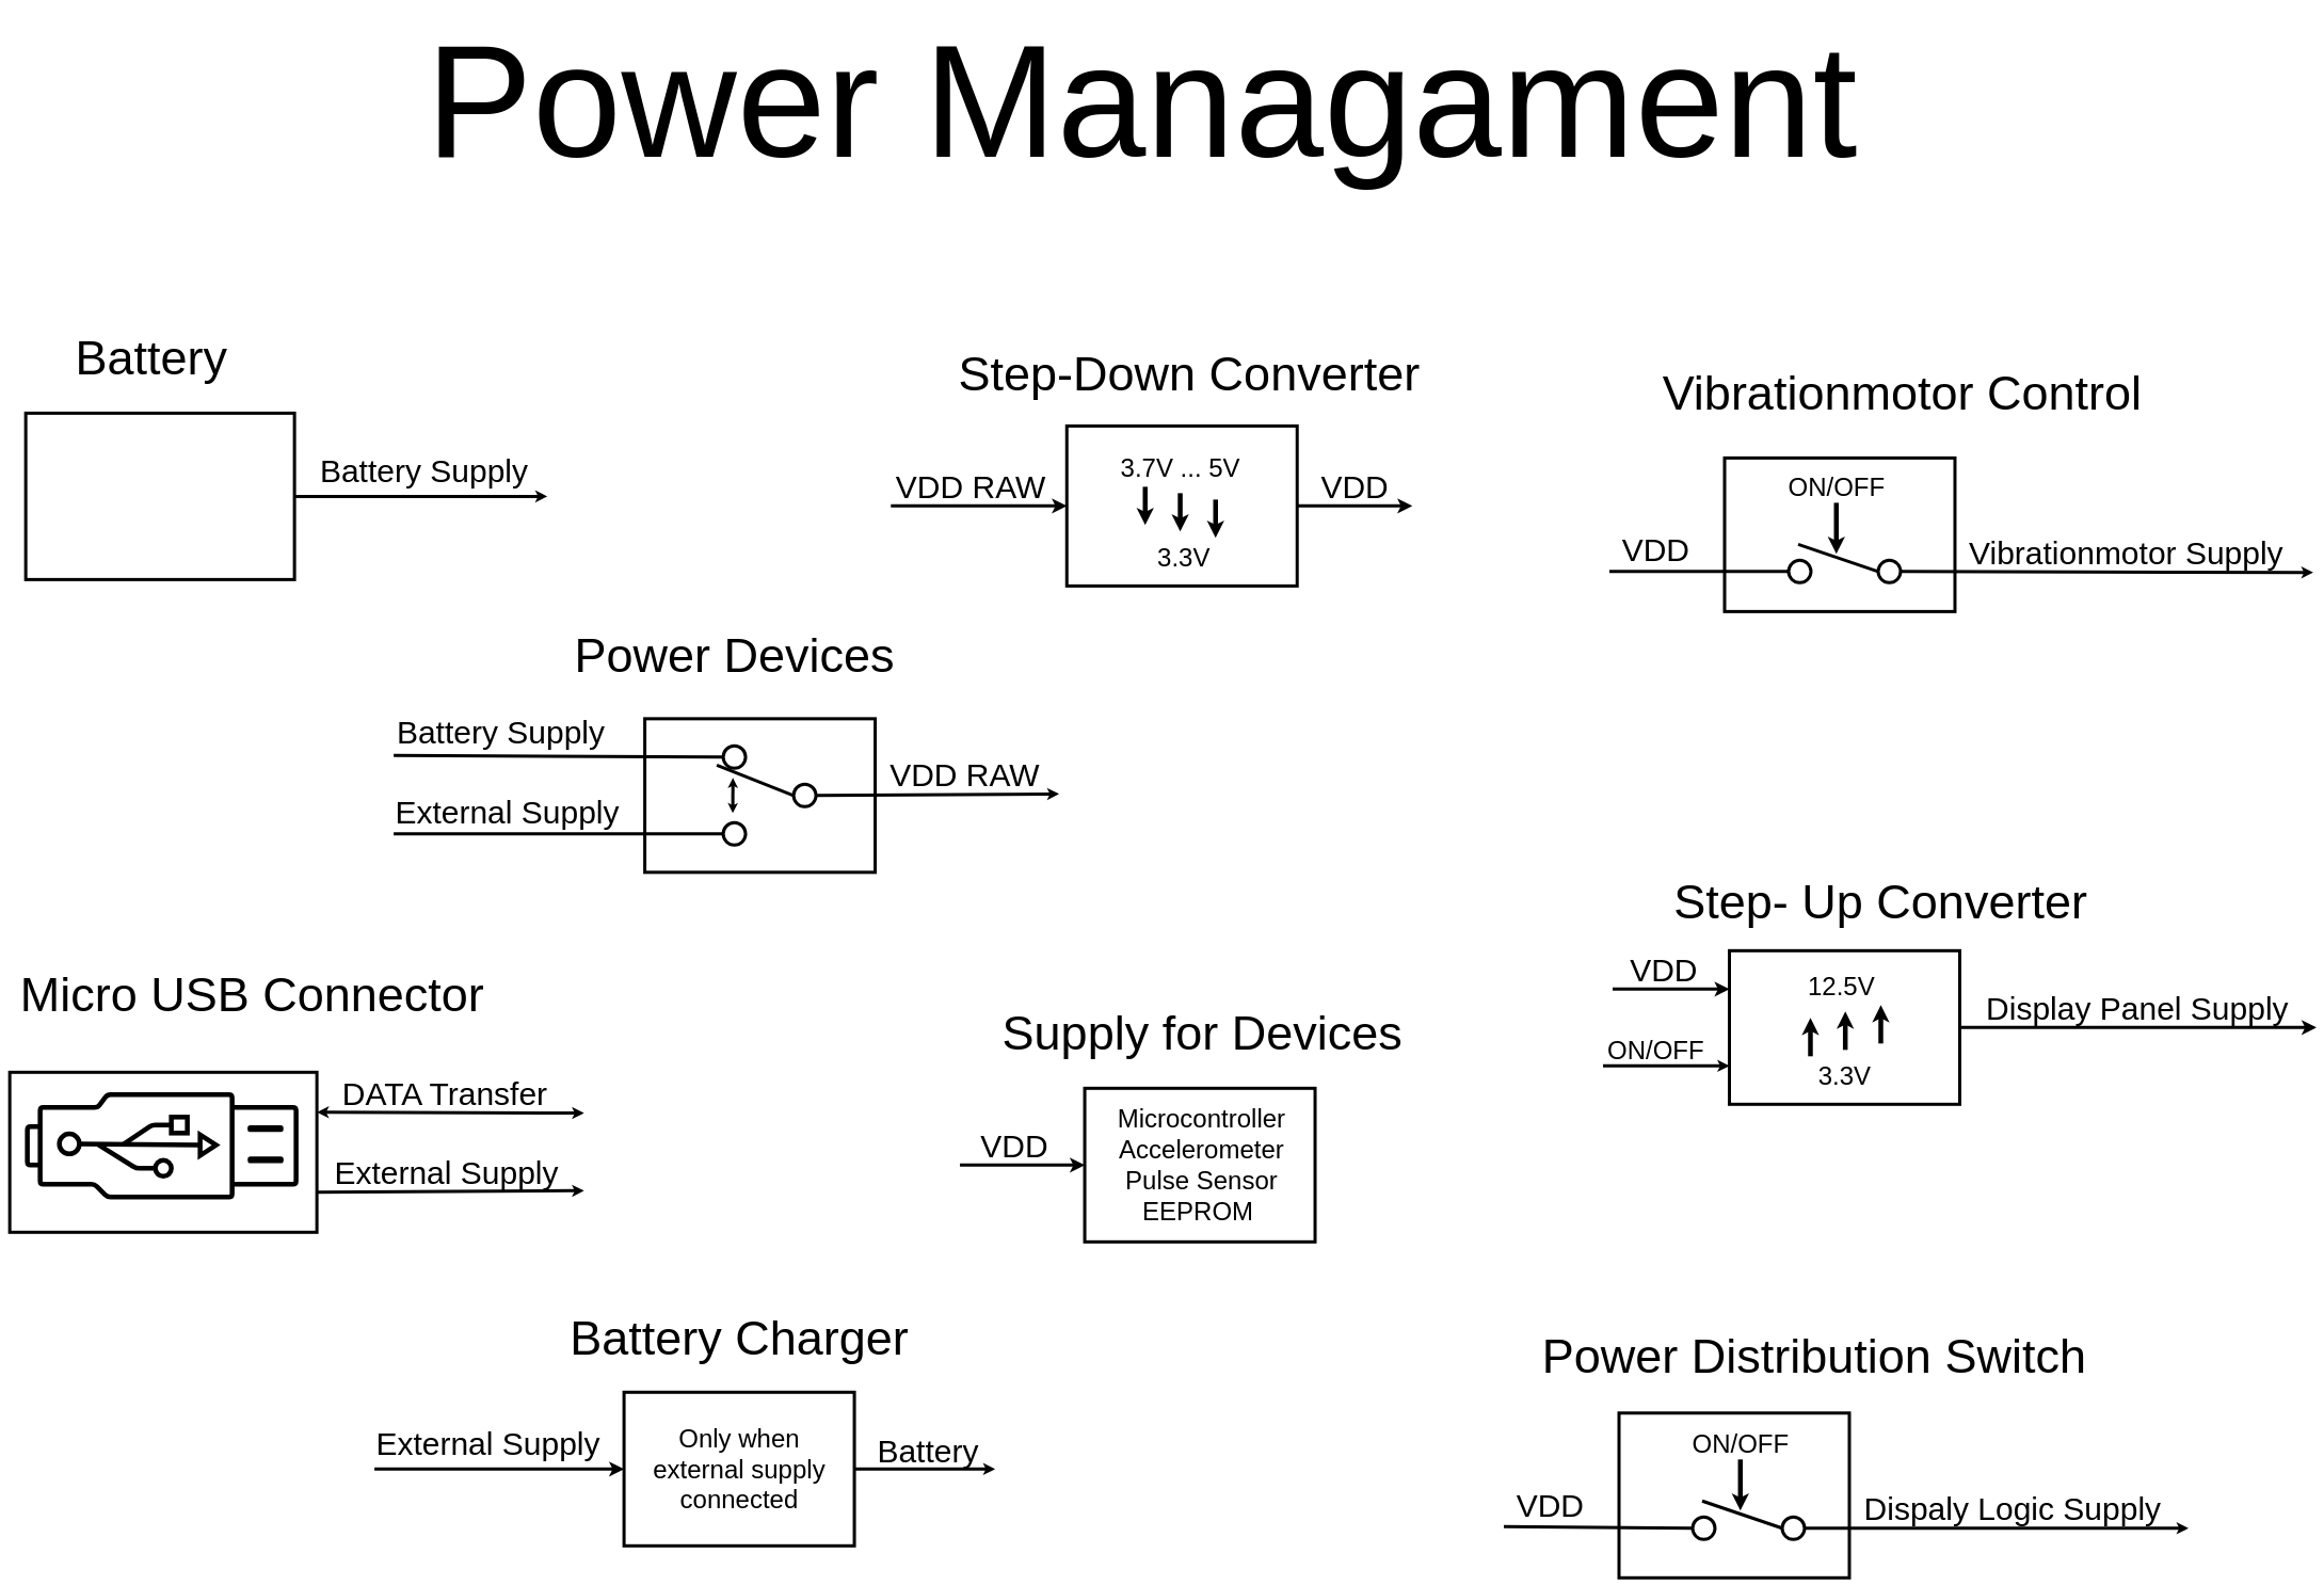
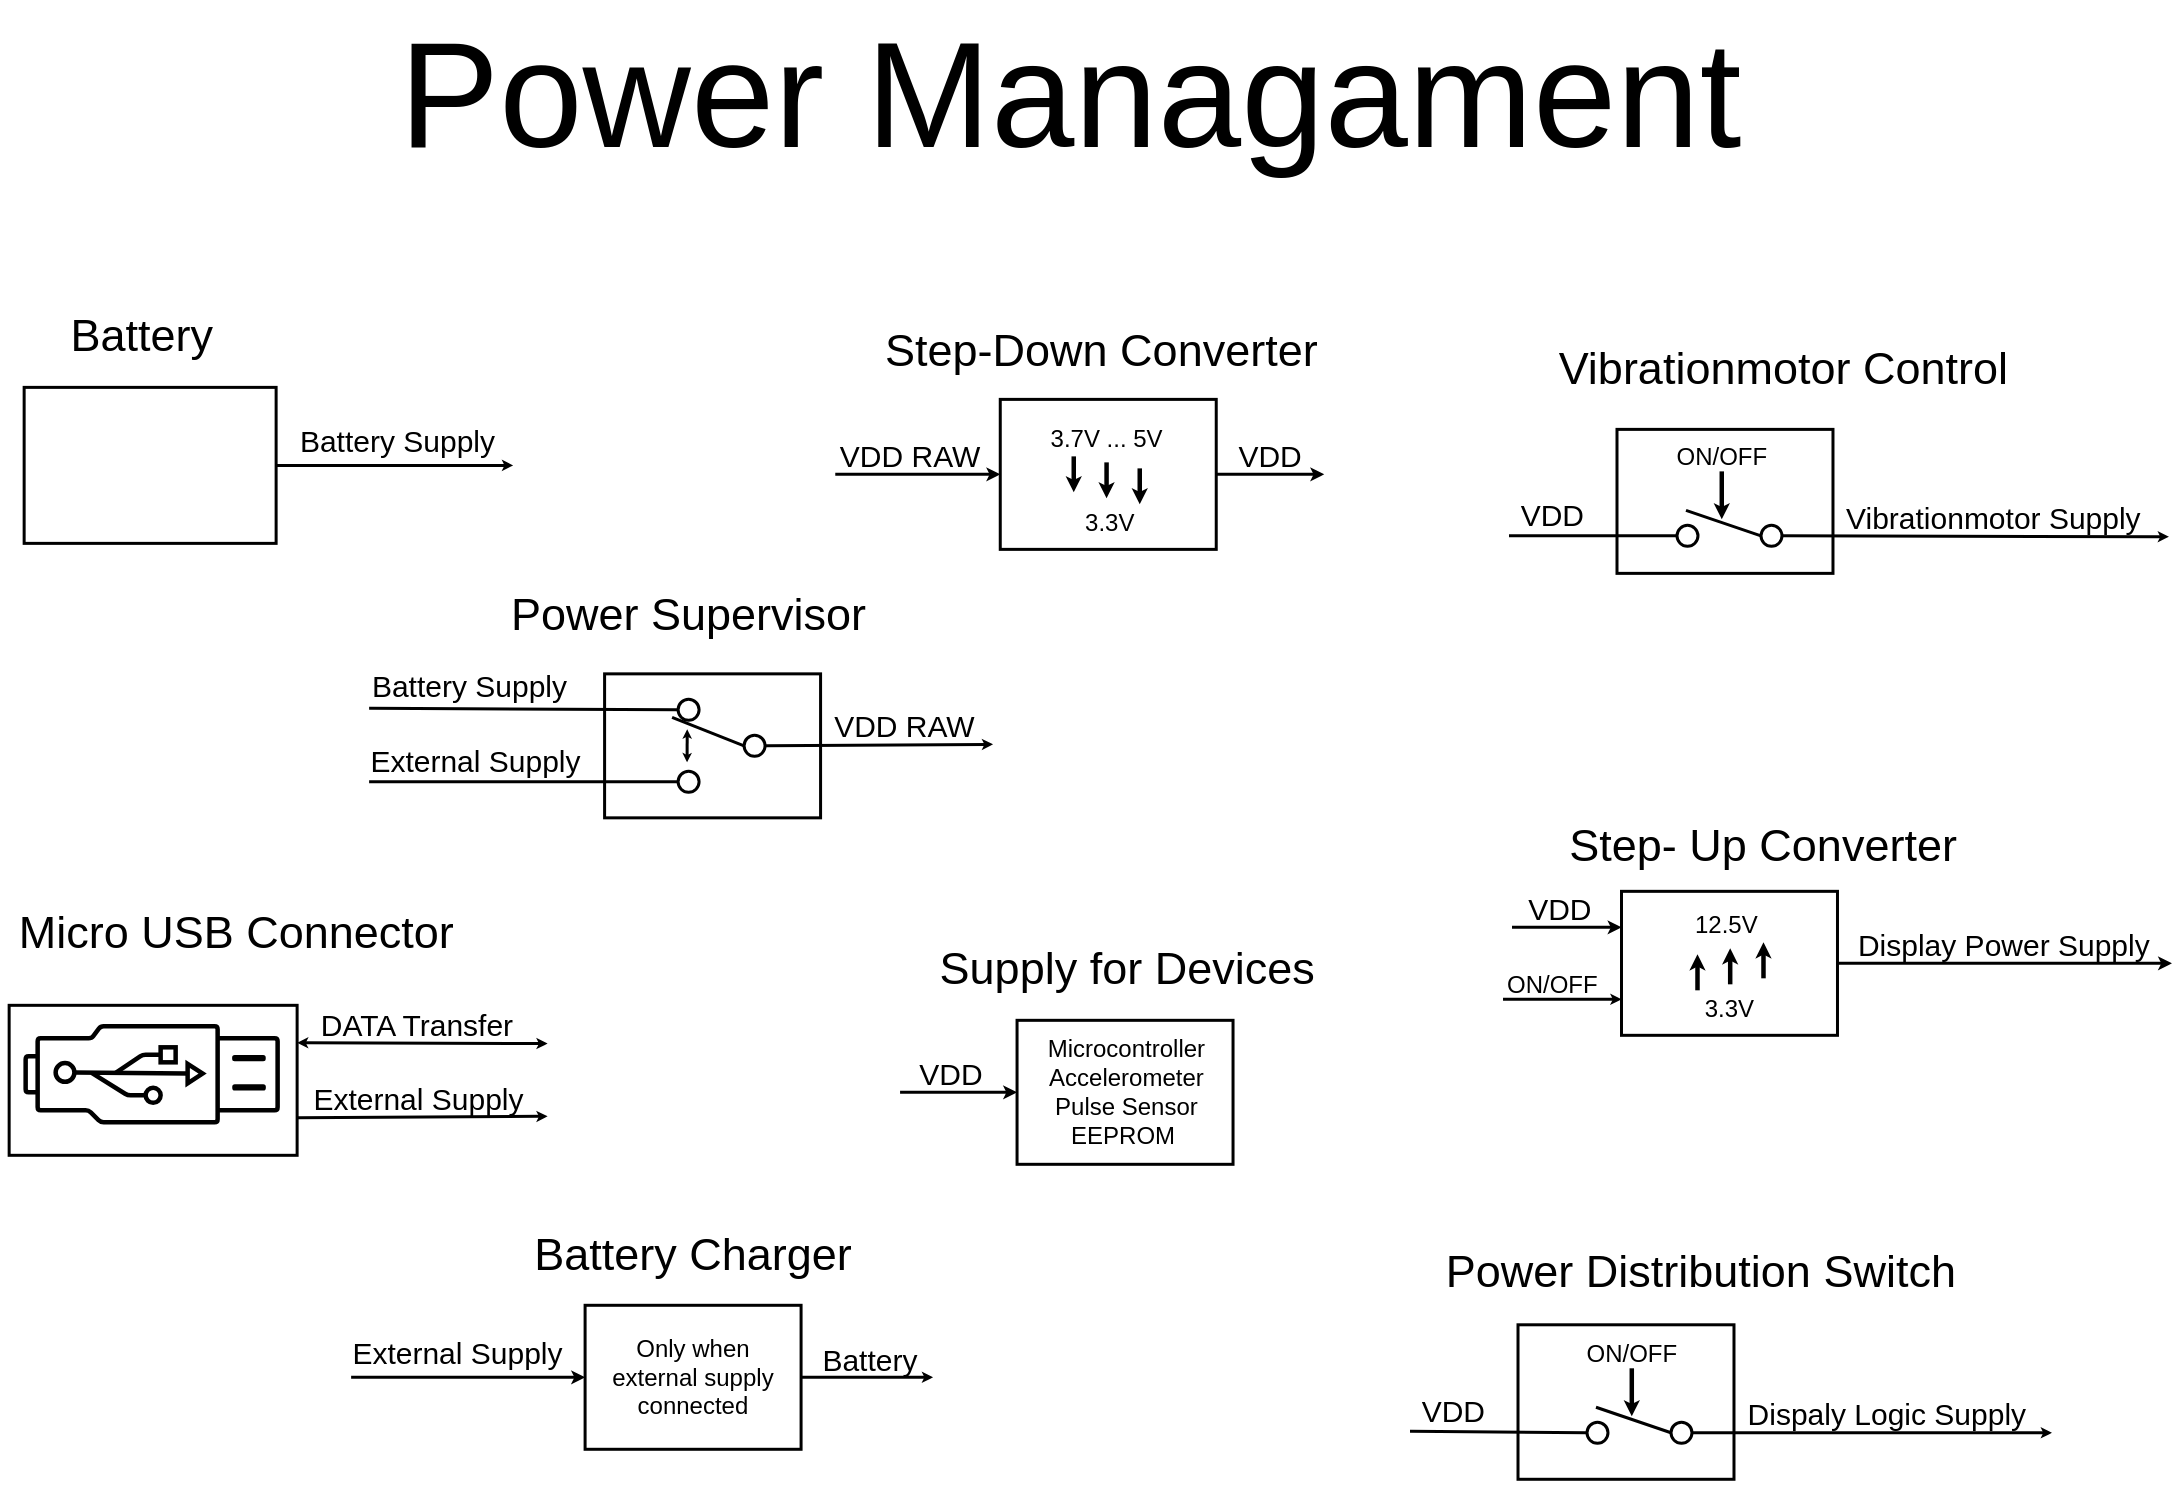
- <mxCell id="30" value="&lt;font style=&quot;font-size: 150px&quot;&gt;Step-Down Converter&lt;/font&gt;" style="text;html=1;strokeColor=none;fillColor=none;align=center;verticalAlign=middle;whiteSpace=wrap;rounded=0;strokeWidth=20;" parent="1" vertex="1"><mxGeometry x="2949" y="1030" width="1535" height="270" as="geometry" /></mxCell>
+ <mxCell id="30" value="&lt;font style=&quot;font-size: 150px&quot;&gt;Step-Down Converter&lt;/font&gt;" style="text;html=1;strokeColor=none;fillColor=none;align=center;verticalAlign=middle;whiteSpace=wrap;rounded=0;strokeWidth=20;" parent="1" vertex="1"><mxGeometry x="2904" y="1030" width="1535" height="270" as="geometry" /></mxCell>
- <mxCell id="7" value="&lt;font style=&quot;font-size: 150px&quot;&gt;Power Devices&lt;/font&gt;" style="text;html=1;strokeColor=none;fillColor=none;align=center;verticalAlign=middle;whiteSpace=wrap;rounded=0;strokeWidth=20;" parent="1" vertex="1"><mxGeometry x="1420" y="1910" width="1750" height="270" as="geometry" /></mxCell>
+ <mxCell id="7" value="&lt;font style=&quot;font-size: 150px&quot;&gt;Power Supervisor&lt;/font&gt;" style="text;html=1;strokeColor=none;fillColor=none;align=center;verticalAlign=middle;whiteSpace=wrap;rounded=0;strokeWidth=20;" parent="1" vertex="1"><mxGeometry x="1420" y="1910" width="1750" height="270" as="geometry" /></mxCell>
- <mxCell id="83" value="&lt;font style=&quot;font-size: 100px&quot;&gt;Display Panel Supply&lt;/font&gt;" style="text;html=1;strokeColor=none;fillColor=none;align=center;verticalAlign=middle;whiteSpace=wrap;rounded=0;strokeWidth=20;" parent="1" vertex="1"><mxGeometry x="6120" y="3090" width="1120" height="120" as="geometry" /></mxCell>
+ <mxCell id="83" value="&lt;font style=&quot;font-size: 100px&quot;&gt;Display Power Supply&lt;/font&gt;" style="text;html=1;strokeColor=none;fillColor=none;align=center;verticalAlign=middle;whiteSpace=wrap;rounded=0;strokeWidth=20;" parent="1" vertex="1"><mxGeometry x="6120" y="3090" width="1120" height="120" as="geometry" /></mxCell>
